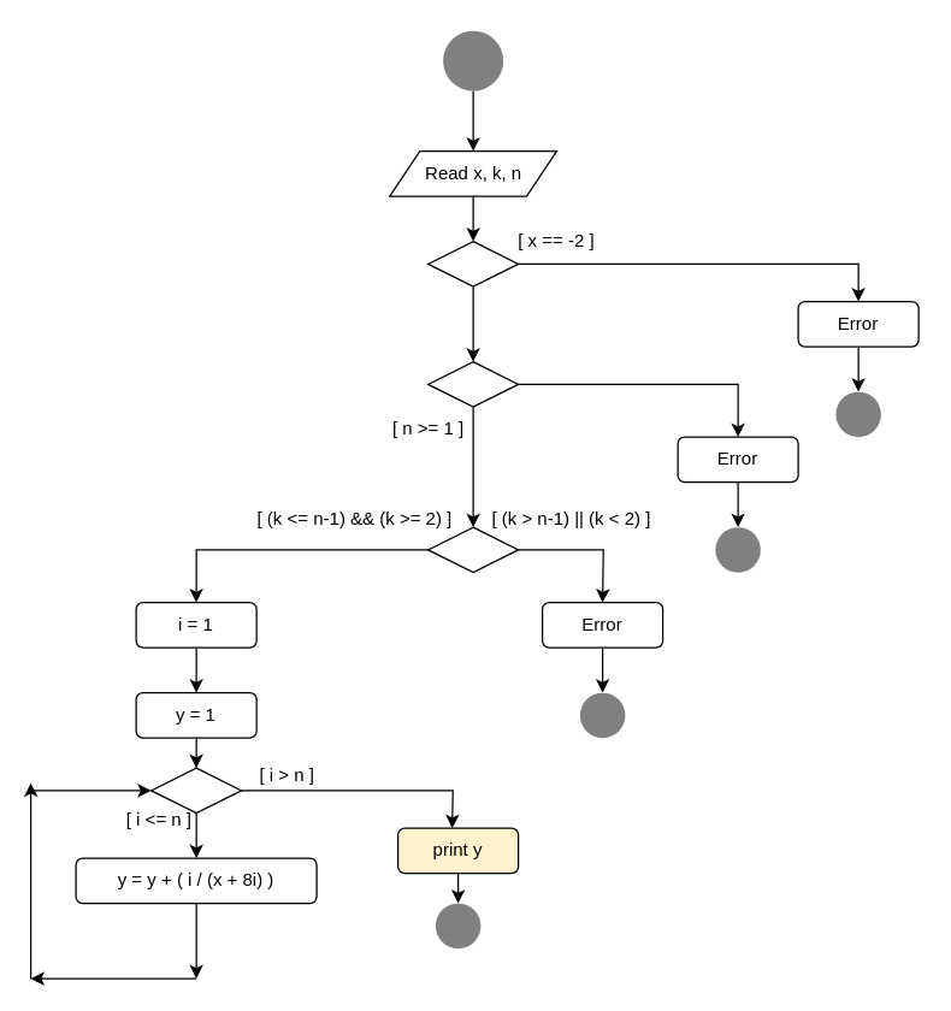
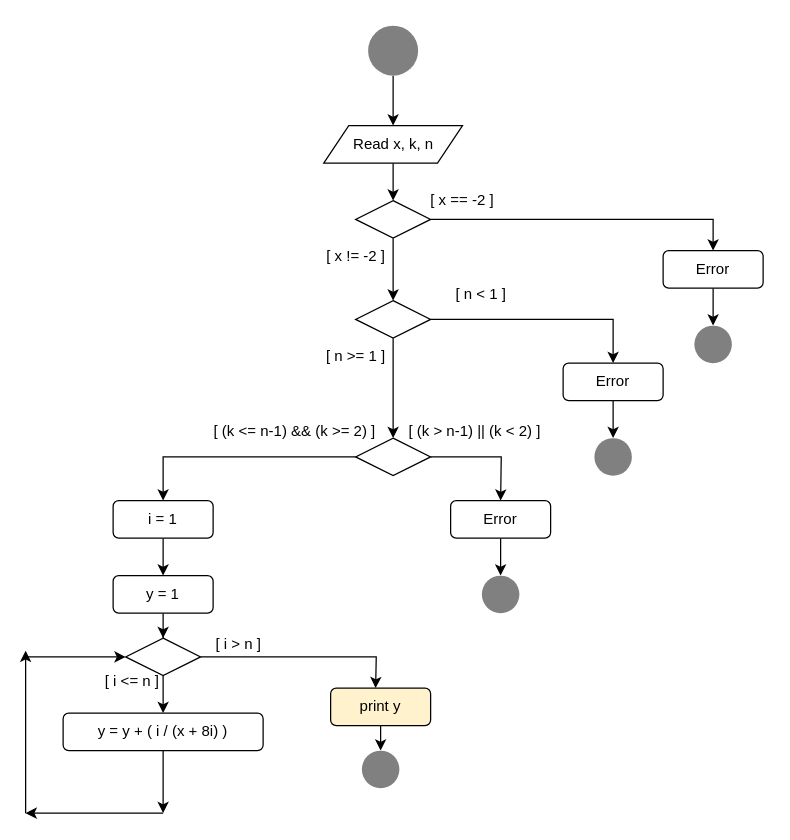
+ <mxCell id="15" value="[ x != -2&amp;nbsp;]" style="text;html=1;align=center;verticalAlign=middle;resizable=0;points=[];autosize=1;strokeColor=none;fillColor=none;" vertex="1" parent="1"><mxGeometry x="249" y="190" width="70" height="30" as="geometry" /></mxCell>
+ <mxCell id="16" value="[ n &amp;lt;&amp;nbsp;1 ]" style="text;html=1;align=center;verticalAlign=middle;resizable=0;points=[];autosize=1;strokeColor=none;fillColor=none;" vertex="1" parent="1"><mxGeometry x="354" y="220" width="60" height="30" as="geometry" /></mxCell>
